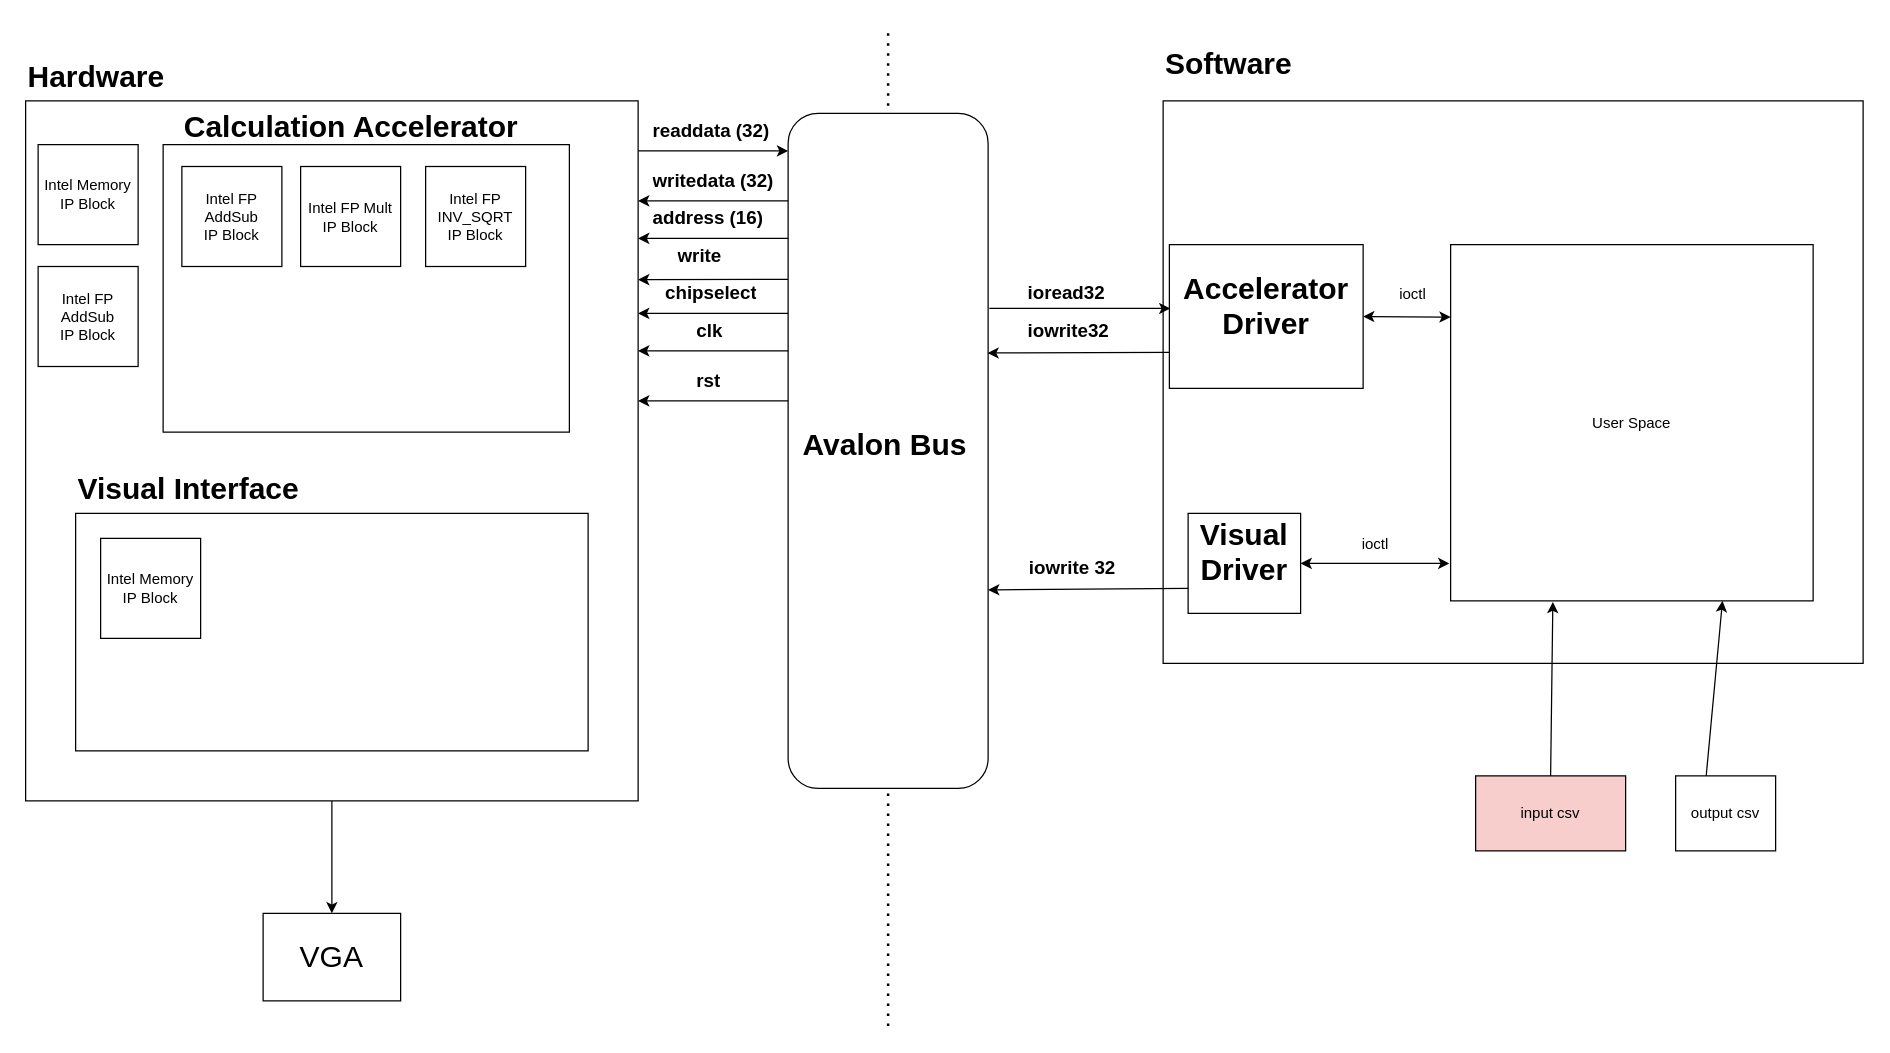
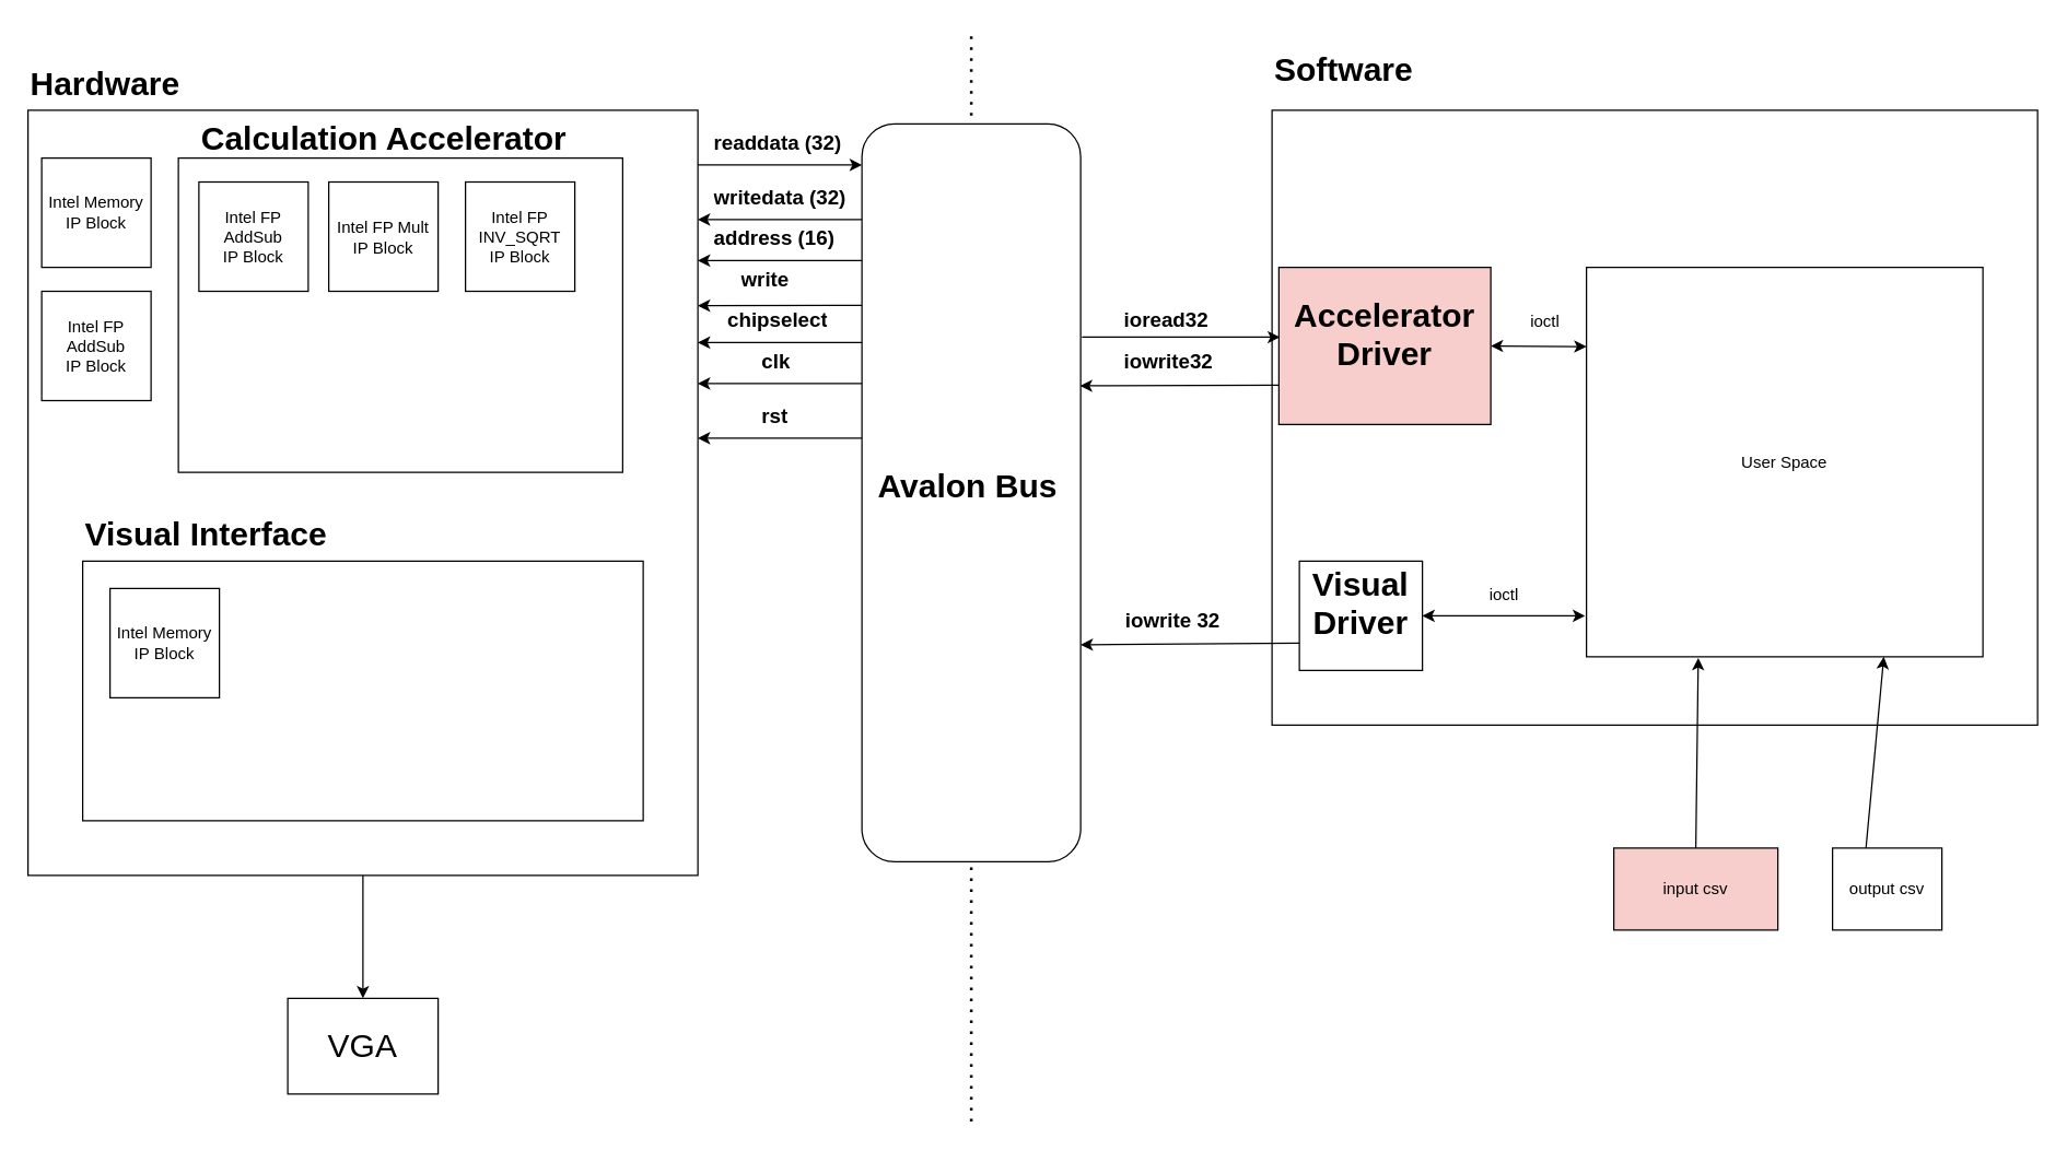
- <mxCell id="25" value="&lt;h1 style=&quot;margin-top: 0px;&quot;&gt;Accelerator Driver&lt;/h1&gt;" style="rounded=0;whiteSpace=wrap;html=1;align=center;" parent="1" vertex="1"><mxGeometry x="935" y="195" width="155" height="115" as="geometry" /></mxCell>
+ <mxCell id="25" value="&lt;h1 style=&quot;margin-top: 0px;&quot;&gt;Accelerator Driver&lt;/h1&gt;" style="rounded=0;whiteSpace=wrap;html=1;align=center;fillColor=#f8cecc;" parent="1" vertex="1"><mxGeometry x="935" y="195" width="155" height="115" as="geometry" /></mxCell>
